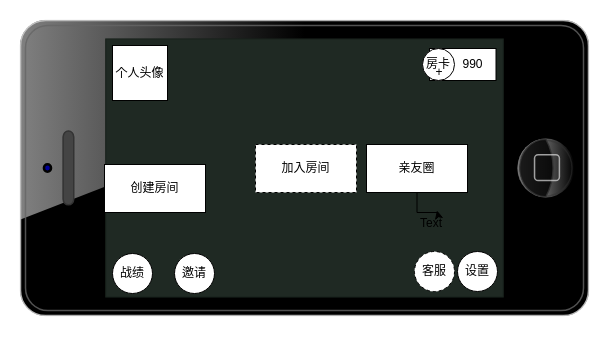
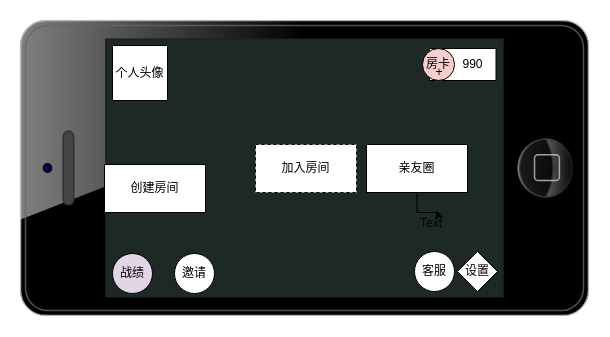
- <mxCell id="13" value="房卡" style="ellipse;whiteSpace=wrap;html=1;aspect=fixed;" vertex="1" parent="1"><mxGeometry x="422" y="48" width="32" height="32" as="geometry" /></mxCell>
+ <mxCell id="13" value="房卡" style="ellipse;whiteSpace=wrap;html=1;aspect=fixed;fillColor=#f8cecc;" vertex="1" parent="1"><mxGeometry x="422" y="48" width="32" height="32" as="geometry" /></mxCell>
- <mxCell id="7" value="客服" style="ellipse;whiteSpace=wrap;html=1;aspect=fixed;dashed=1;" vertex="1" parent="1"><mxGeometry x="414" y="251" width="40" height="40" as="geometry" /></mxCell>
+ <mxCell id="7" value="客服" style="ellipse;whiteSpace=wrap;html=1;aspect=fixed;" vertex="1" parent="1"><mxGeometry x="414" y="251" width="40" height="40" as="geometry" /></mxCell>
- <mxCell id="11" value="设置" style="ellipse;whiteSpace=wrap;html=1;aspect=fixed;" vertex="1" parent="1"><mxGeometry x="457" y="251" width="40" height="40" as="geometry" /></mxCell>
+ <mxCell id="11" value="设置" style="rhombus;whiteSpace=wrap;html=1;aspect=fixed;" vertex="1" parent="1"><mxGeometry x="457" y="251" width="40" height="40" as="geometry" /></mxCell>
- <mxCell id="9" value="战绩" style="ellipse;whiteSpace=wrap;html=1;aspect=fixed;" vertex="1" parent="1"><mxGeometry x="112" y="253" width="40" height="40" as="geometry" /></mxCell>
+ <mxCell id="9" value="战绩" style="ellipse;whiteSpace=wrap;html=1;aspect=fixed;fillColor=#e1d5e7;" vertex="1" parent="1"><mxGeometry x="112" y="253" width="40" height="40" as="geometry" /></mxCell>
